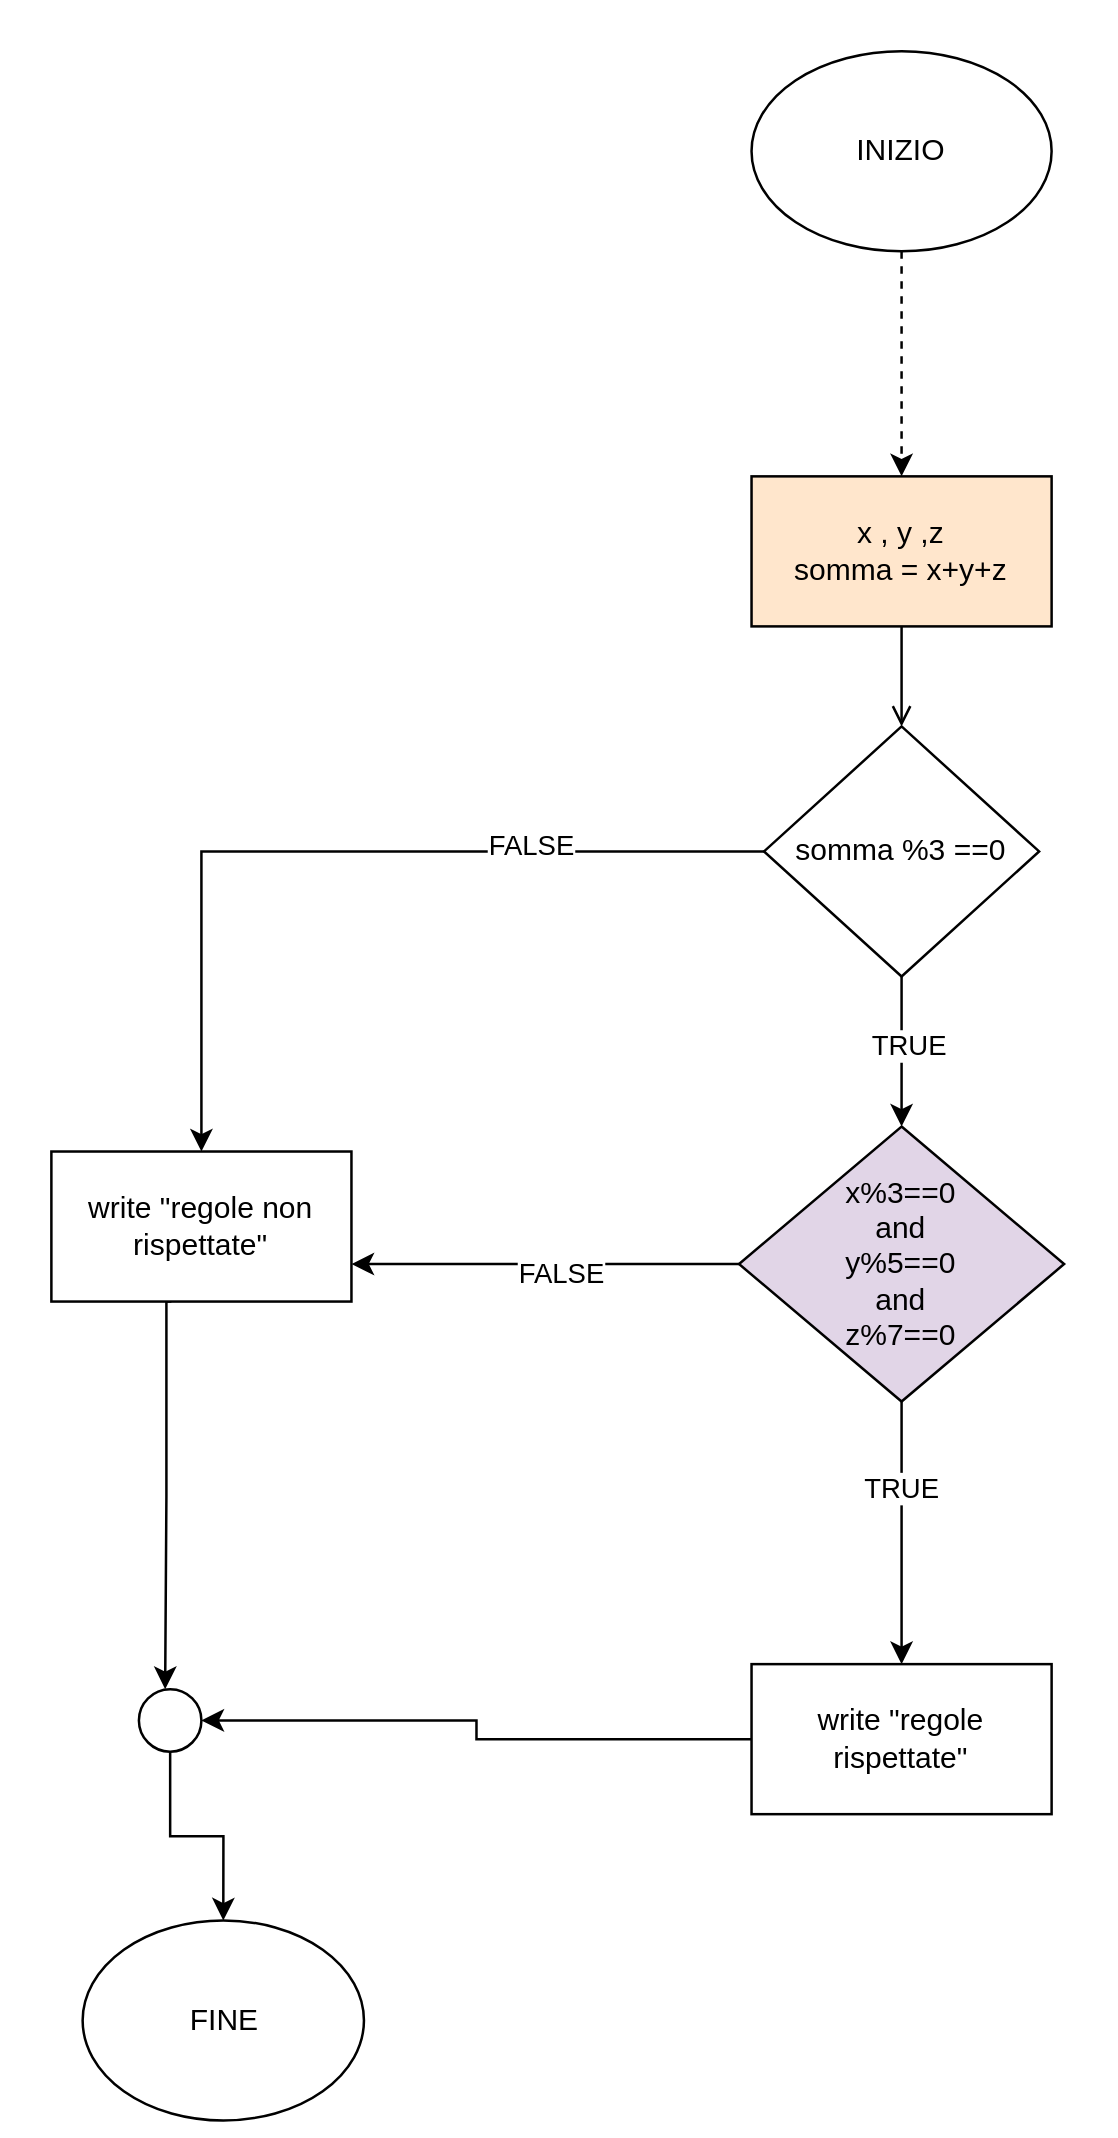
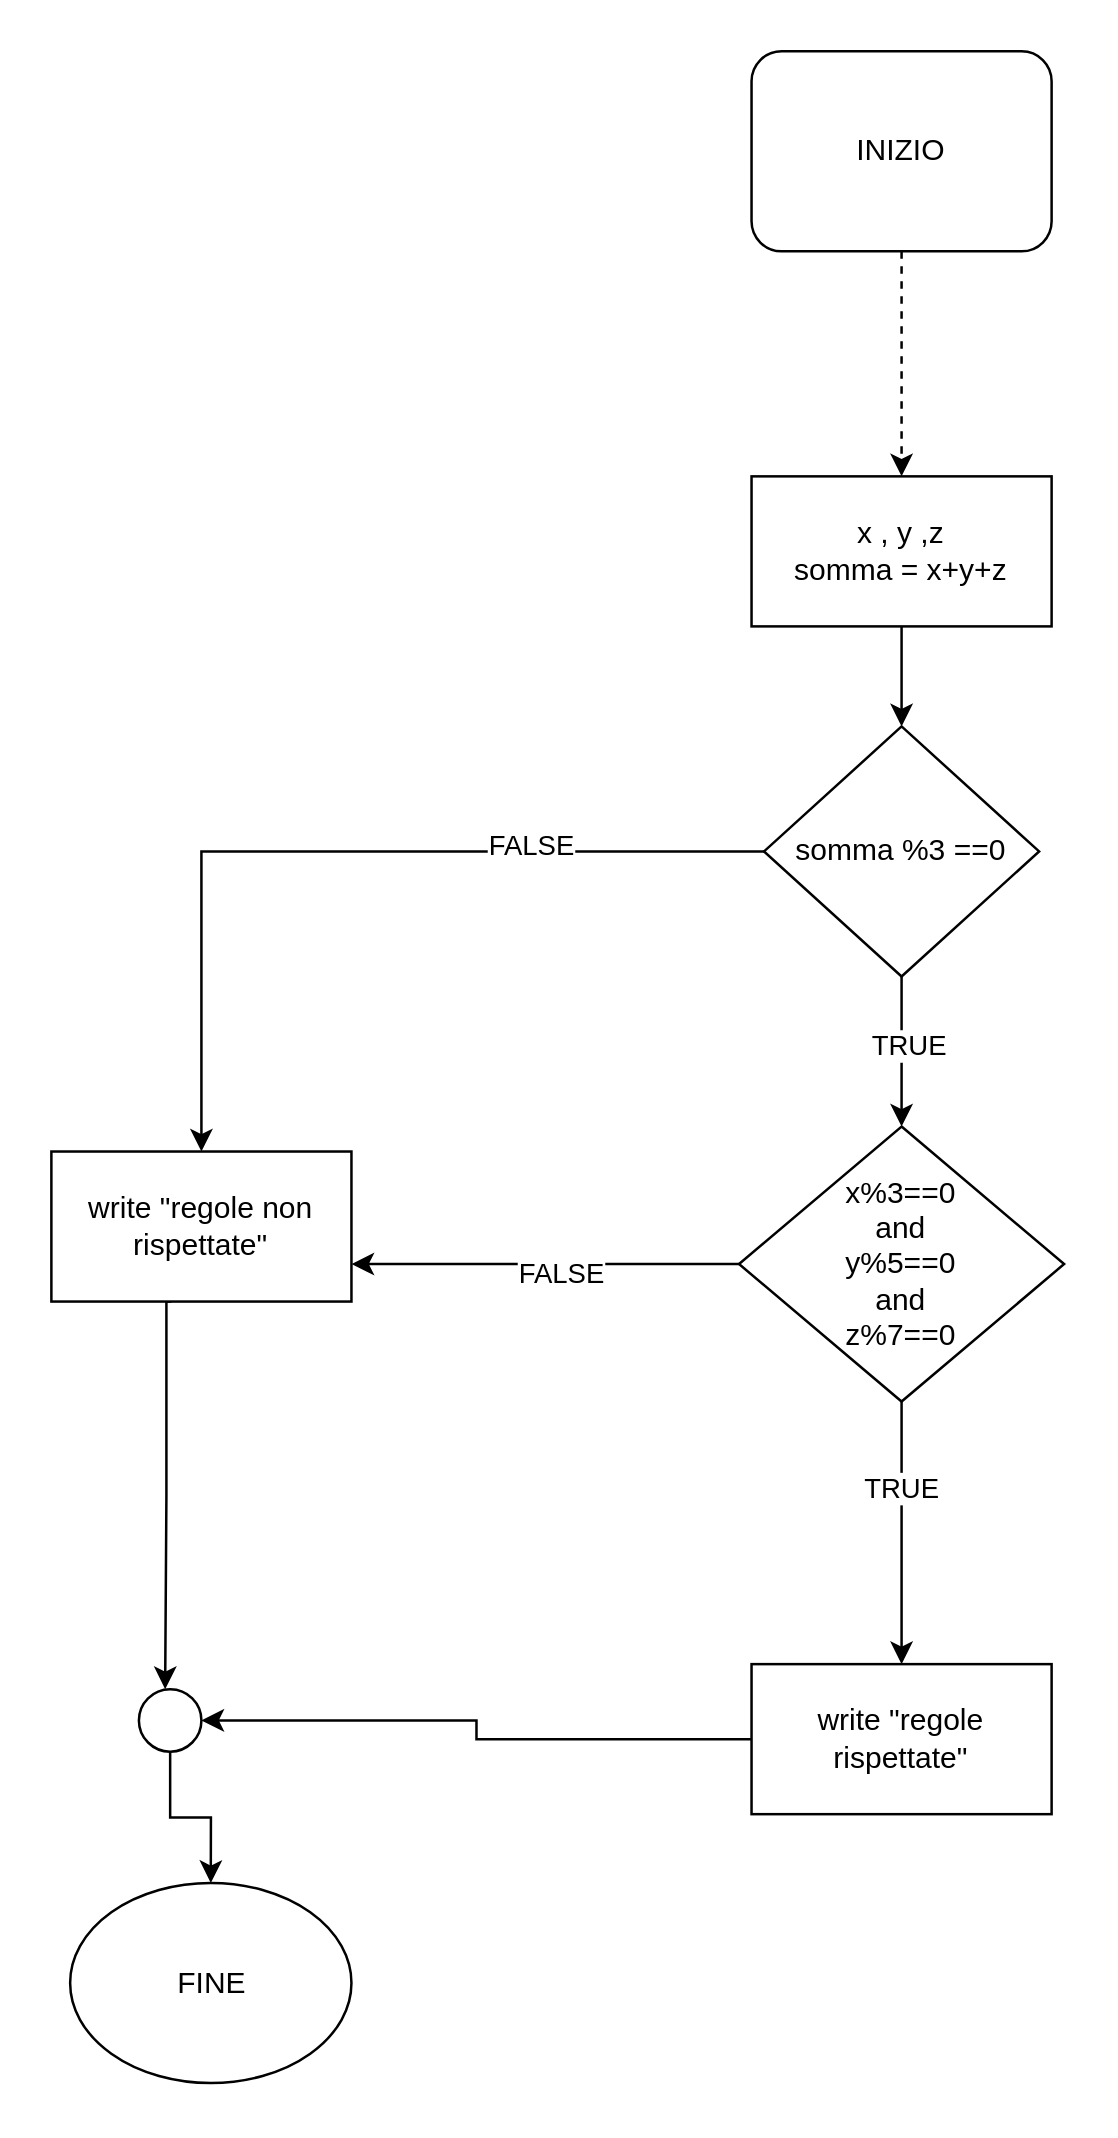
- <mxCell id="3" value="INIZIO" style="ellipse;whiteSpace=wrap;html=1;" vertex="1" parent="1"><mxGeometry x="300" y="20" width="120" height="80" as="geometry" /></mxCell>
+ <mxCell id="3" value="INIZIO" style="whiteSpace=wrap;html=1;rounded=1;" vertex="1" parent="1"><mxGeometry x="300" y="20" width="120" height="80" as="geometry" /></mxCell>
- <mxCell id="5" value="&lt;div&gt;x , y ,z&lt;/div&gt;&lt;div&gt;somma = x+y+z&lt;br&gt;&lt;/div&gt;" style="whiteSpace=wrap;html=1;fillColor=#ffe6cc;" vertex="1" parent="1"><mxGeometry x="300" y="190" width="120" height="60" as="geometry" /></mxCell>
+ <mxCell id="5" value="&lt;div&gt;x , y ,z&lt;/div&gt;&lt;div&gt;somma = x+y+z&lt;br&gt;&lt;/div&gt;" style="whiteSpace=wrap;html=1;" vertex="1" parent="1"><mxGeometry x="300" y="190" width="120" height="60" as="geometry" /></mxCell>
- <mxCell id="4" value="" style="edgeStyle=orthogonalEdgeStyle;rounded=0;orthogonalLoop=1;jettySize=auto;html=1;endArrow=open;" edge="1" parent="1" source="5" target="10"><mxGeometry relative="1" as="geometry" /></mxCell>
+ <mxCell id="4" value="" style="edgeStyle=orthogonalEdgeStyle;rounded=0;orthogonalLoop=1;jettySize=auto;html=1;" edge="1" parent="1" source="5" target="10"><mxGeometry relative="1" as="geometry" /></mxCell>
- <mxCell id="15" value="&lt;div&gt;x%3==0&lt;/div&gt;&lt;div&gt;and&lt;/div&gt;&lt;div&gt;y%5==0&lt;/div&gt;&lt;div&gt;and&lt;/div&gt;&lt;div&gt;z%7==0&lt;br&gt;&lt;/div&gt;" style="rhombus;whiteSpace=wrap;html=1;fillColor=#e1d5e7;" vertex="1" parent="1"><mxGeometry x="295" y="450" width="130" height="110" as="geometry" /></mxCell>
+ <mxCell id="15" value="&lt;div&gt;x%3==0&lt;/div&gt;&lt;div&gt;and&lt;/div&gt;&lt;div&gt;y%5==0&lt;/div&gt;&lt;div&gt;and&lt;/div&gt;&lt;div&gt;z%7==0&lt;br&gt;&lt;/div&gt;" style="rhombus;whiteSpace=wrap;html=1;" vertex="1" parent="1"><mxGeometry x="295" y="450" width="130" height="110" as="geometry" /></mxCell>
- <mxCell id="22" value="FINE" style="ellipse;whiteSpace=wrap;html=1;" vertex="1" parent="1"><mxGeometry x="32.5" y="767.5" width="112.5" height="80" as="geometry" /></mxCell>
+ <mxCell id="22" value="FINE" style="ellipse;whiteSpace=wrap;html=1;" vertex="1" parent="1"><mxGeometry x="27.5" y="752.5" width="112.5" height="80" as="geometry" /></mxCell>
